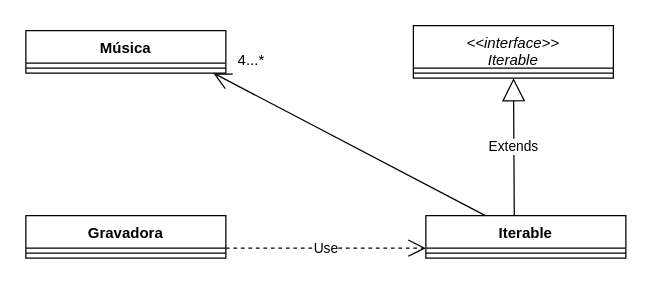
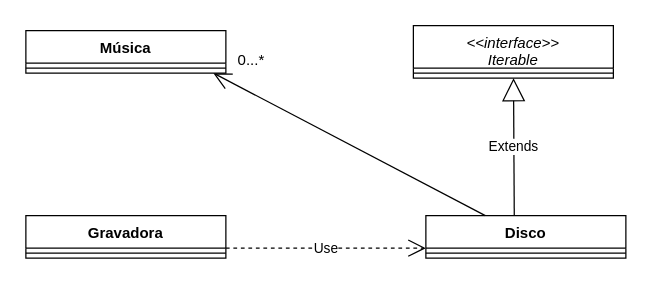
- <mxCell id="13" value="4...*" style="text;html=1;align=center;verticalAlign=middle;resizable=0;points=[];autosize=1;strokeColor=none;fillColor=none;" vertex="1" parent="1"><mxGeometry x="180" y="33" width="40" height="30" as="geometry" /></mxCell>
+ <mxCell id="13" value="0...*" style="text;html=1;align=center;verticalAlign=middle;resizable=0;points=[];autosize=1;strokeColor=none;fillColor=none;" vertex="1" parent="1"><mxGeometry x="180" y="33" width="40" height="30" as="geometry" /></mxCell>
- <mxCell id="2" value="Iterable" style="swimlane;fontStyle=1;align=center;verticalAlign=top;childLayout=stackLayout;horizontal=1;startSize=26;horizontalStack=0;resizeParent=1;resizeParentMax=0;resizeLast=0;collapsible=1;marginBottom=0;" vertex="1" parent="1"><mxGeometry x="340" y="172" width="160" height="34" as="geometry" /></mxCell>
+ <mxCell id="2" value="Disco" style="swimlane;fontStyle=1;align=center;verticalAlign=top;childLayout=stackLayout;horizontal=1;startSize=26;horizontalStack=0;resizeParent=1;resizeParentMax=0;resizeLast=0;collapsible=1;marginBottom=0;" vertex="1" parent="1"><mxGeometry x="340" y="172" width="160" height="34" as="geometry" /></mxCell>
